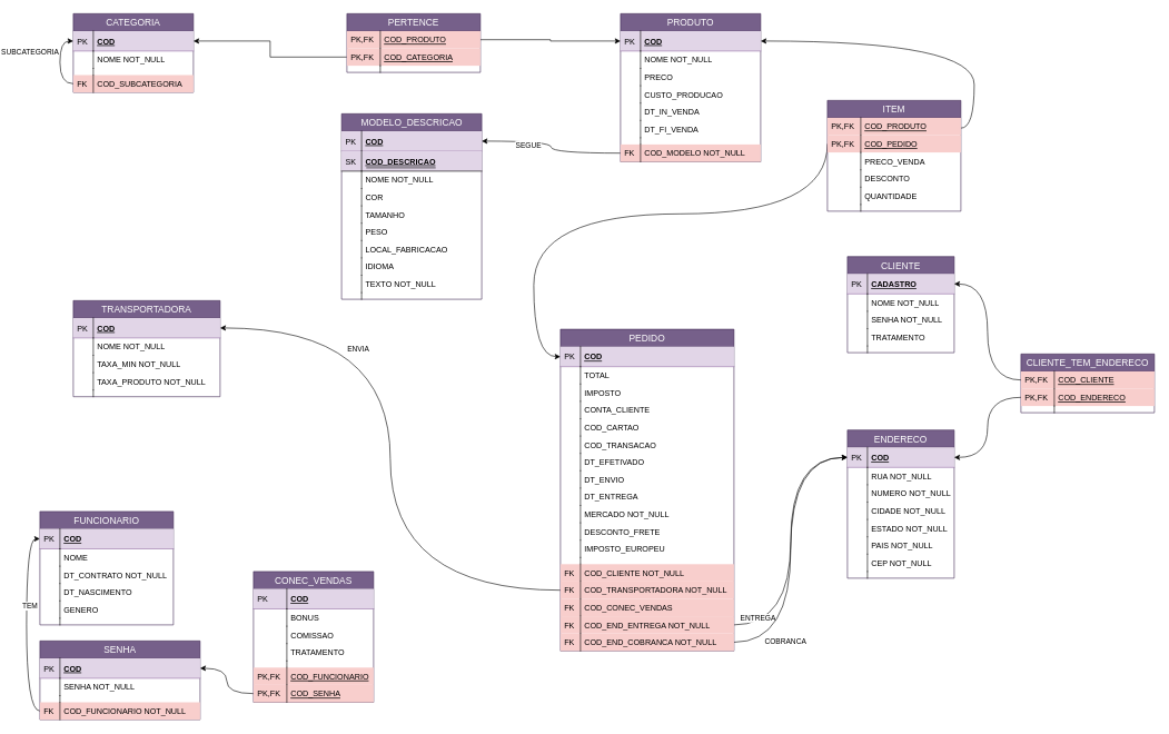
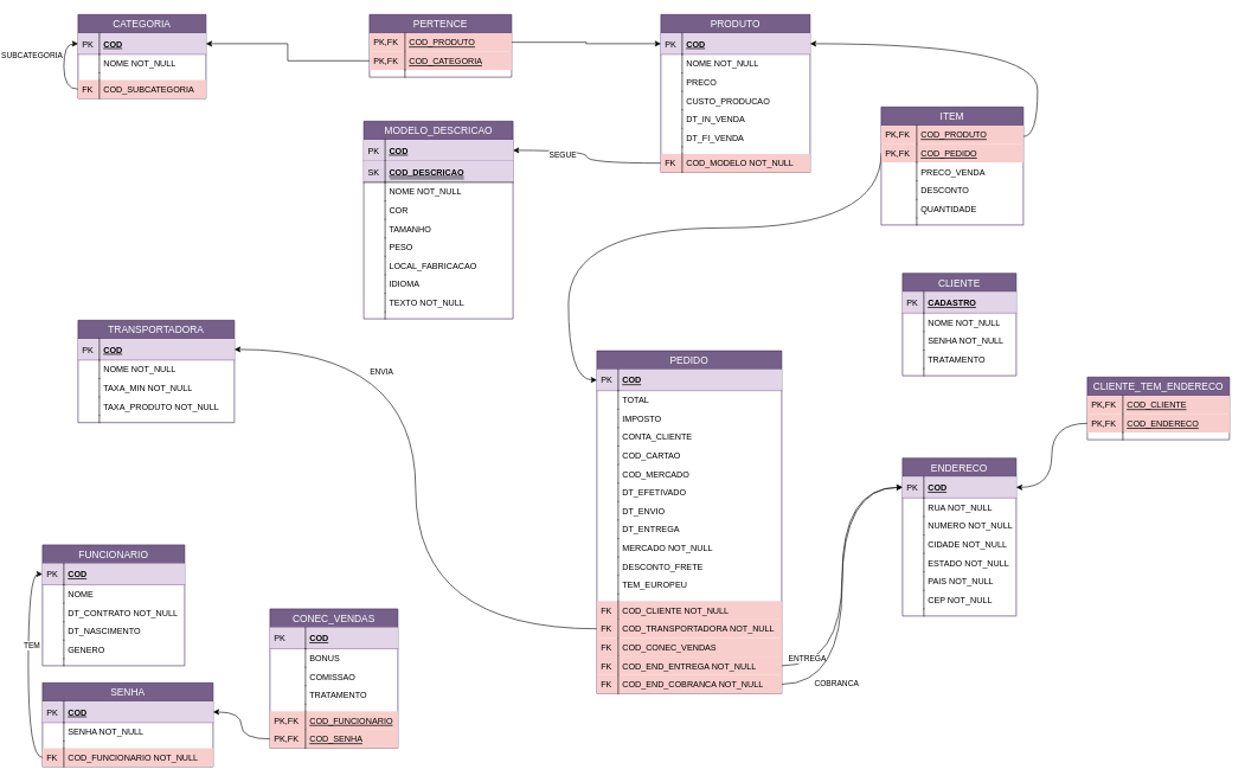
- <mxCell id="48" style="edgeStyle=orthogonalEdgeStyle;curved=1;orthogonalLoop=1;jettySize=auto;html=1;entryX=1;entryY=0.5;entryDx=0;entryDy=0;" parent="1" source="42" target="31" edge="1"><mxGeometry relative="1" as="geometry" /></mxCell>
- <mxCell id="61" value="COD_TRANSACAO" style="shape=partialRectangle;top=0;left=0;right=0;bottom=0;align=left;verticalAlign=top;fillColor=none;spacingLeft=34;spacingRight=4;overflow=hidden;rotatable=0;points=[[0,0.5],[1,0.5]];portConstraint=eastwest;dropTarget=0;fontSize=12;" parent="50" vertex="1"><mxGeometry y="160" width="260" height="26" as="geometry" /></mxCell>
+ <mxCell id="61" value="COD_MERCADO" style="shape=partialRectangle;top=0;left=0;right=0;bottom=0;align=left;verticalAlign=top;fillColor=none;spacingLeft=34;spacingRight=4;overflow=hidden;rotatable=0;points=[[0,0.5],[1,0.5]];portConstraint=eastwest;dropTarget=0;fontSize=12;" parent="50" vertex="1"><mxGeometry y="160" width="260" height="26" as="geometry" /></mxCell>
- <mxCell id="73" value="IMPOSTO_EUROPEU&#10;" style="shape=partialRectangle;top=0;left=0;right=0;bottom=0;align=left;verticalAlign=top;fillColor=none;spacingLeft=34;spacingRight=4;overflow=hidden;rotatable=0;points=[[0,0.5],[1,0.5]];portConstraint=eastwest;dropTarget=0;fontSize=12;" parent="50" vertex="1"><mxGeometry y="316" width="260" height="26" as="geometry" /></mxCell>
+ <mxCell id="73" value="TEM_EUROPEU&#10;" style="shape=partialRectangle;top=0;left=0;right=0;bottom=0;align=left;verticalAlign=top;fillColor=none;spacingLeft=34;spacingRight=4;overflow=hidden;rotatable=0;points=[[0,0.5],[1,0.5]];portConstraint=eastwest;dropTarget=0;fontSize=12;" parent="50" vertex="1"><mxGeometry y="316" width="260" height="26" as="geometry" /></mxCell>
